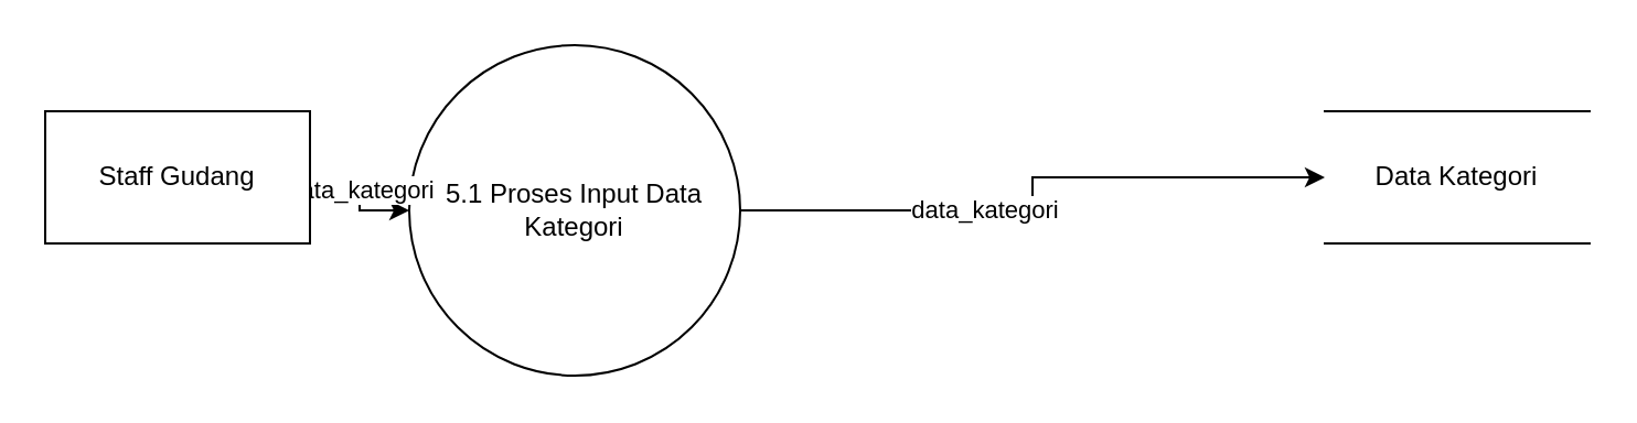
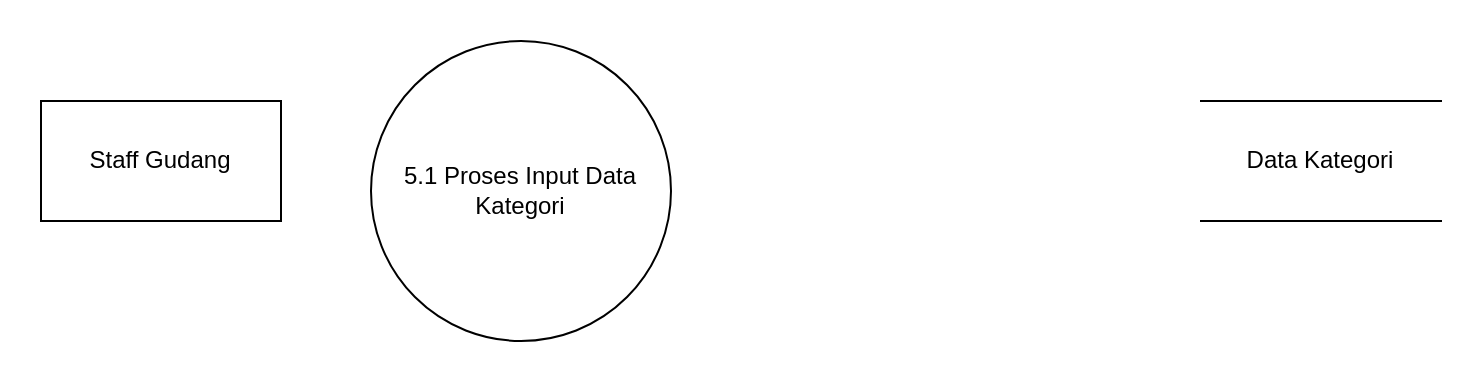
- <mxCell id="2" style="edgeStyle=orthogonalEdgeStyle;rounded=0;orthogonalLoop=1;jettySize=auto;html=1;exitX=1;exitY=0.5;exitDx=0;exitDy=0;entryX=0;entryY=0.5;entryDx=0;entryDy=0;" edge="1" parent="1" source="4" target="5"><mxGeometry relative="1" as="geometry" /></mxCell>
- <mxCell id="3" value="data_kategori" style="edgeLabel;html=1;align=center;verticalAlign=middle;resizable=0;points=[];" vertex="1" connectable="0" parent="2"><mxGeometry x="-0.212" y="1" relative="1" as="geometry"><mxPoint as="offset" /></mxGeometry></mxCell>
- <mxCell id="6" style="edgeStyle=orthogonalEdgeStyle;rounded=0;orthogonalLoop=1;jettySize=auto;html=1;exitX=1;exitY=0.5;exitDx=0;exitDy=0;entryX=0;entryY=0.5;entryDx=0;entryDy=0;" edge="1" parent="1" source="8" target="4"><mxGeometry relative="1" as="geometry" /></mxCell>
- <mxCell id="7" value="data_kategori" style="edgeLabel;html=1;align=center;verticalAlign=middle;resizable=0;points=[];" vertex="1" connectable="0" parent="6"><mxGeometry x="-0.067" relative="1" as="geometry"><mxPoint as="offset" /></mxGeometry></mxCell>
